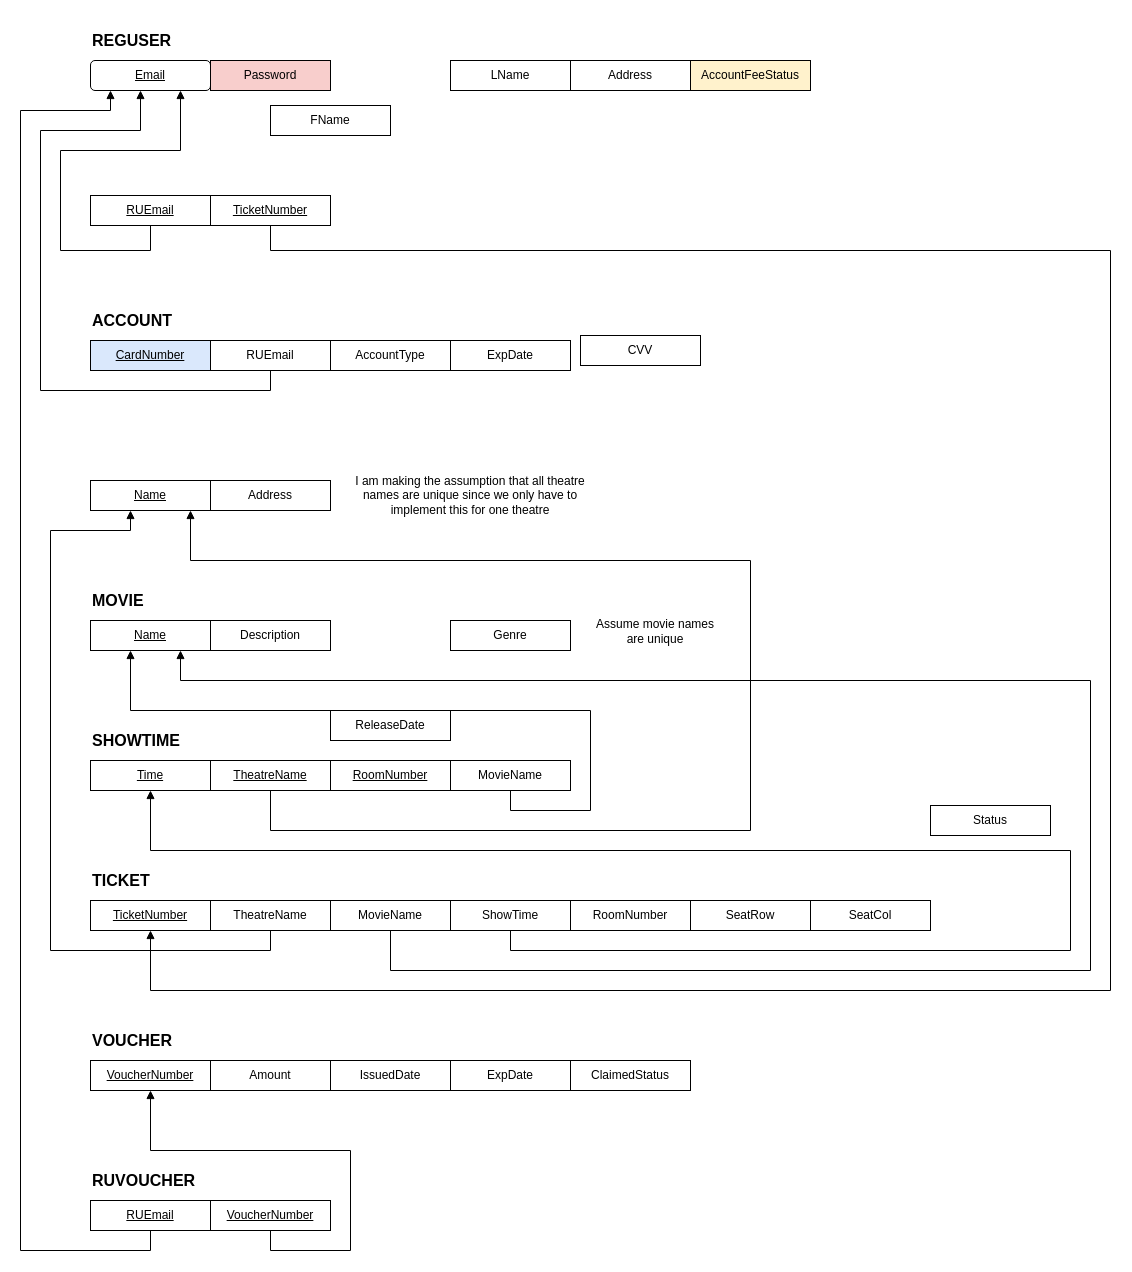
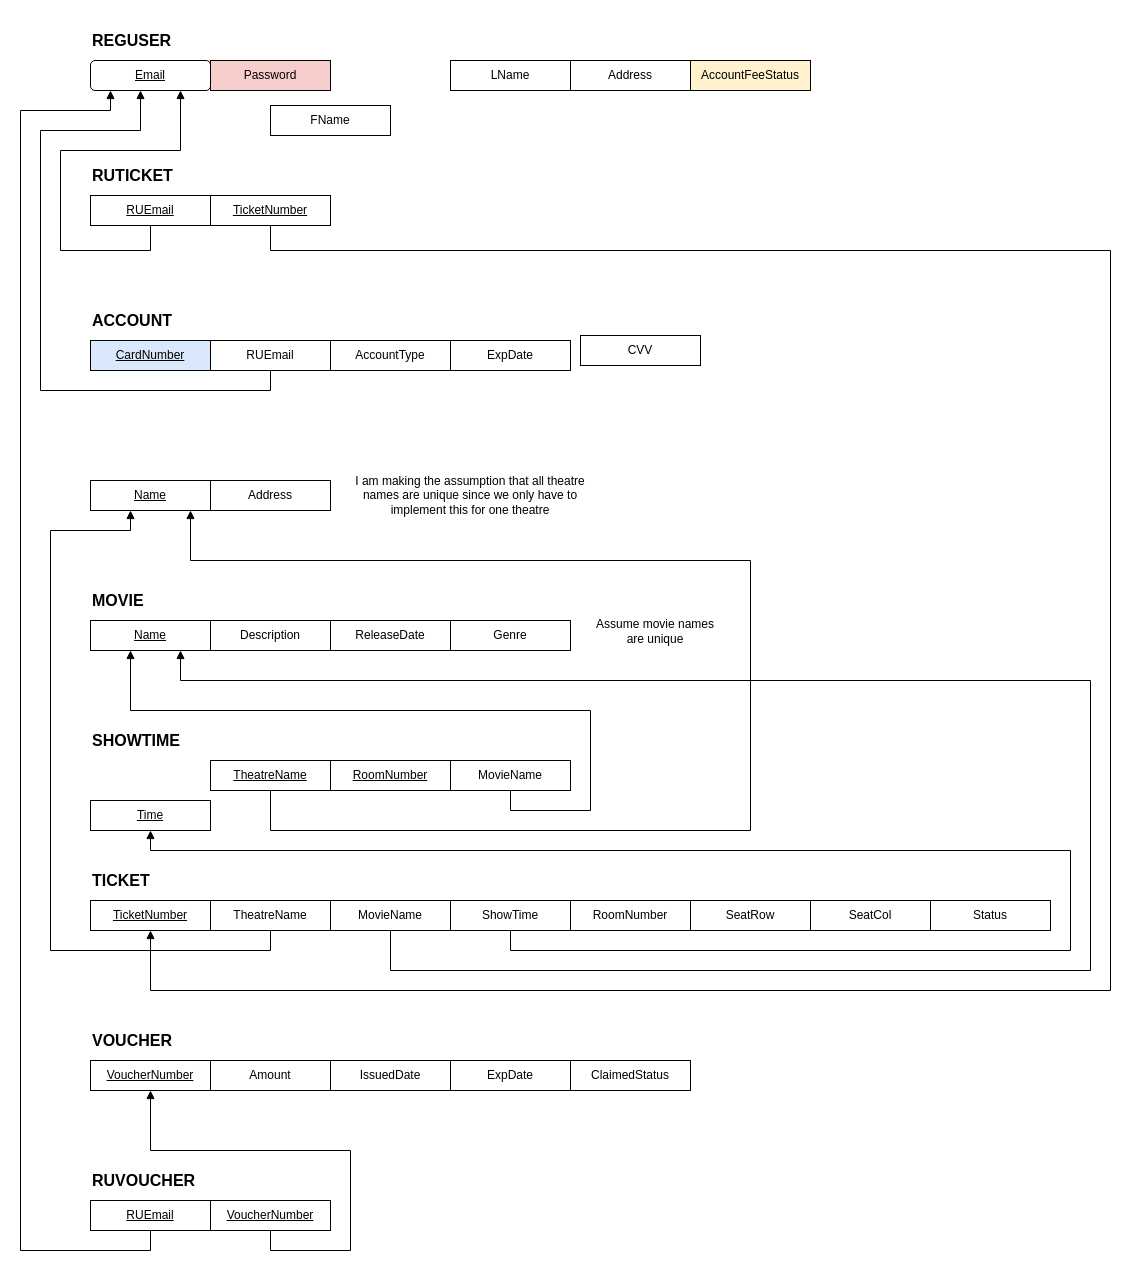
+ <mxCell id="43" value="&lt;span style=&quot;font-size: 16px&quot;&gt;&lt;b&gt;RUTICKET&lt;/b&gt;&lt;/span&gt;" style="text;html=1;strokeColor=none;fillColor=none;align=left;verticalAlign=middle;whiteSpace=wrap;rounded=0;" parent="1" vertex="1"><mxGeometry x="90" y="155" width="120" height="40" as="geometry" /></mxCell>
- <mxCell id="18" value="ReleaseDate" style="rounded=0;whiteSpace=wrap;html=1;" parent="1" vertex="1"><mxGeometry x="330" y="710" width="120" height="30" as="geometry" /></mxCell>
+ <mxCell id="18" value="ReleaseDate" style="rounded=0;whiteSpace=wrap;html=1;" parent="1" vertex="1"><mxGeometry x="330" y="620" width="120" height="30" as="geometry" /></mxCell>
- <mxCell id="26" value="&lt;u&gt;Time&lt;/u&gt;" style="rounded=0;whiteSpace=wrap;html=1;" parent="1" vertex="1"><mxGeometry x="90" y="760" width="120" height="30" as="geometry" /></mxCell>
+ <mxCell id="26" value="&lt;u&gt;Time&lt;/u&gt;" style="rounded=0;whiteSpace=wrap;html=1;" parent="1" vertex="1"><mxGeometry x="90" y="800" width="120" height="30" as="geometry" /></mxCell>
- <mxCell id="59" value="Status" style="rounded=0;whiteSpace=wrap;html=1;" parent="1" vertex="1"><mxGeometry x="930" y="805" width="120" height="30" as="geometry" /></mxCell>
+ <mxCell id="59" value="Status" style="rounded=0;whiteSpace=wrap;html=1;" parent="1" vertex="1"><mxGeometry x="930" y="900" width="120" height="30" as="geometry" /></mxCell>
